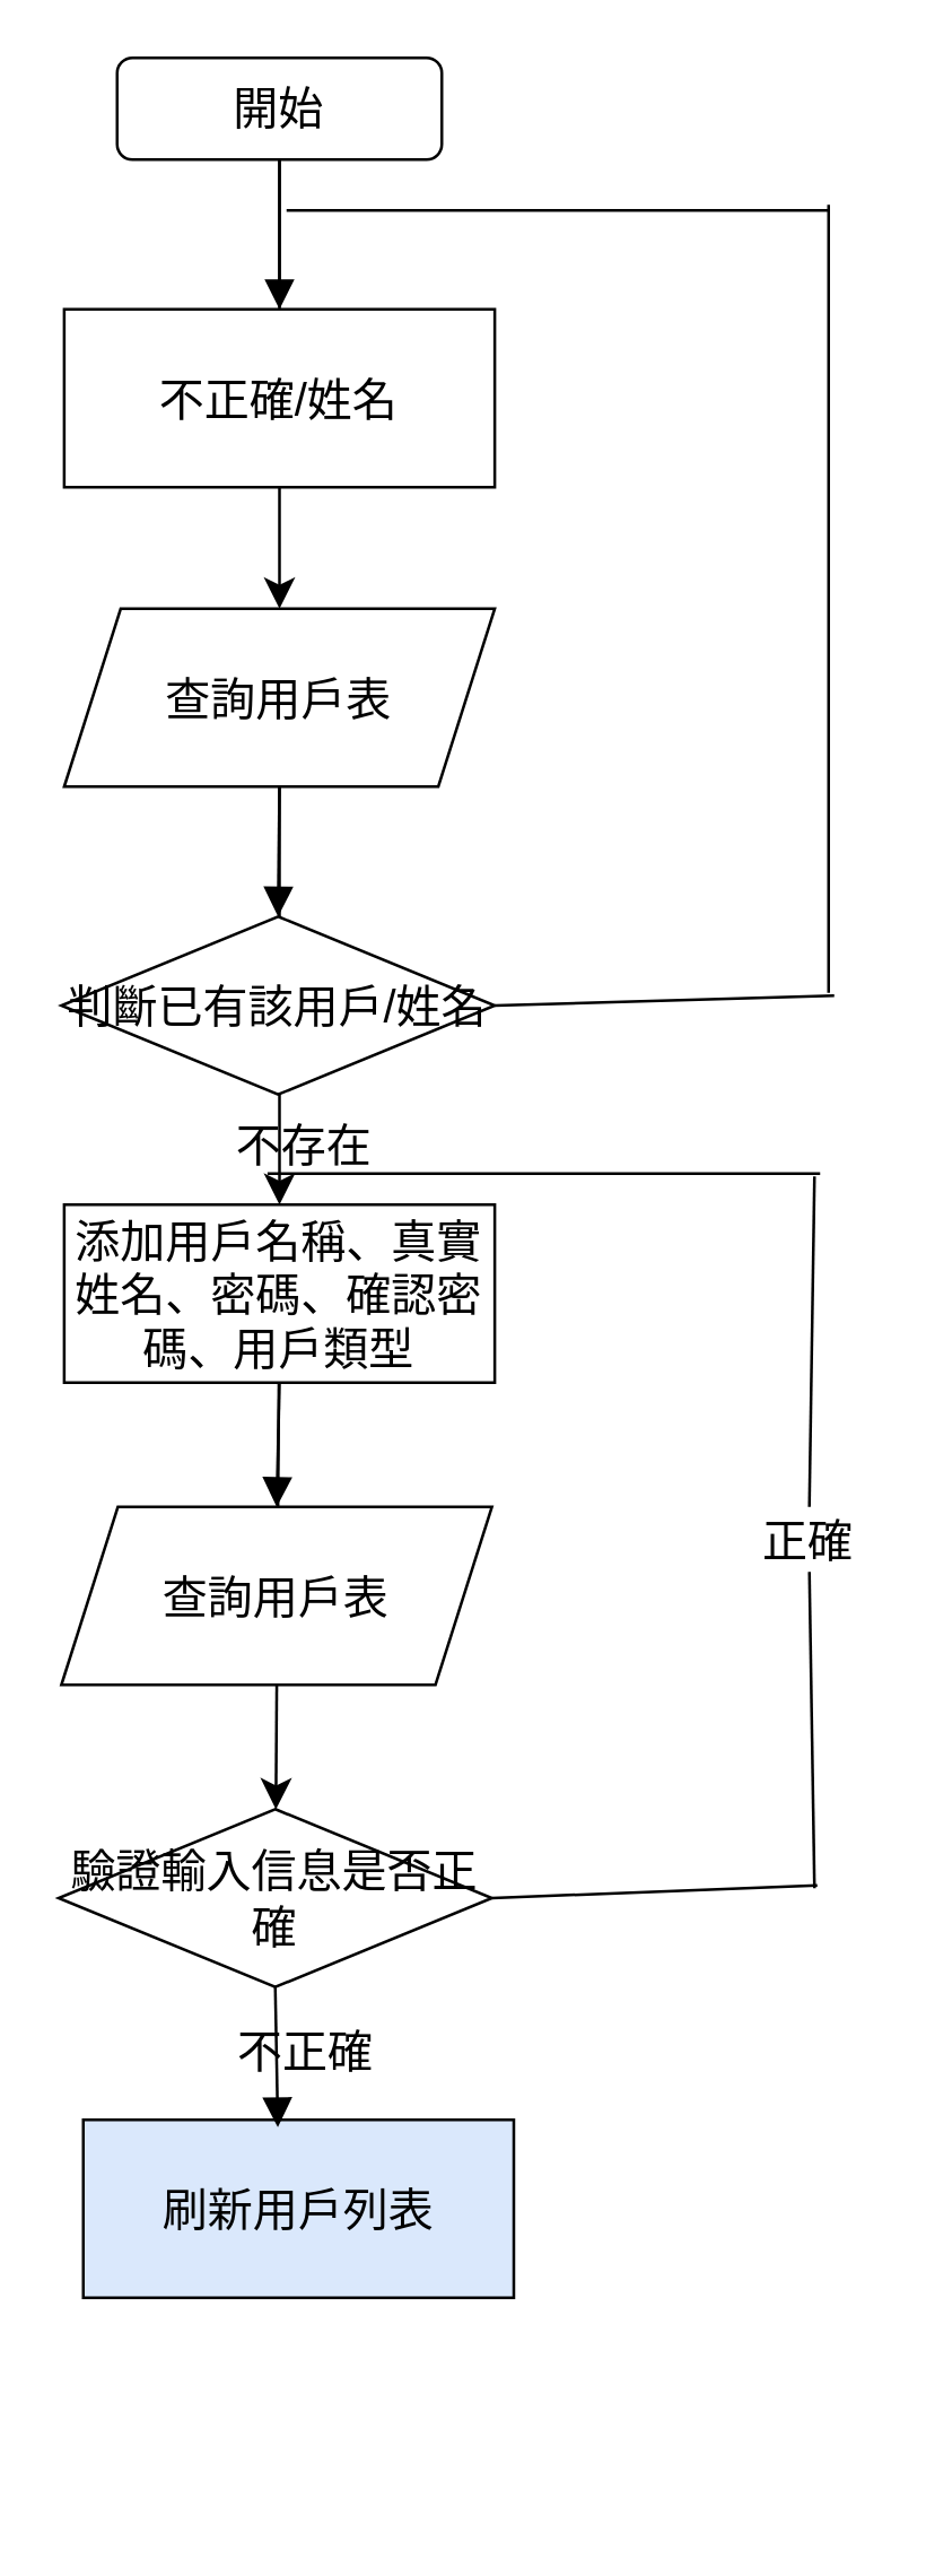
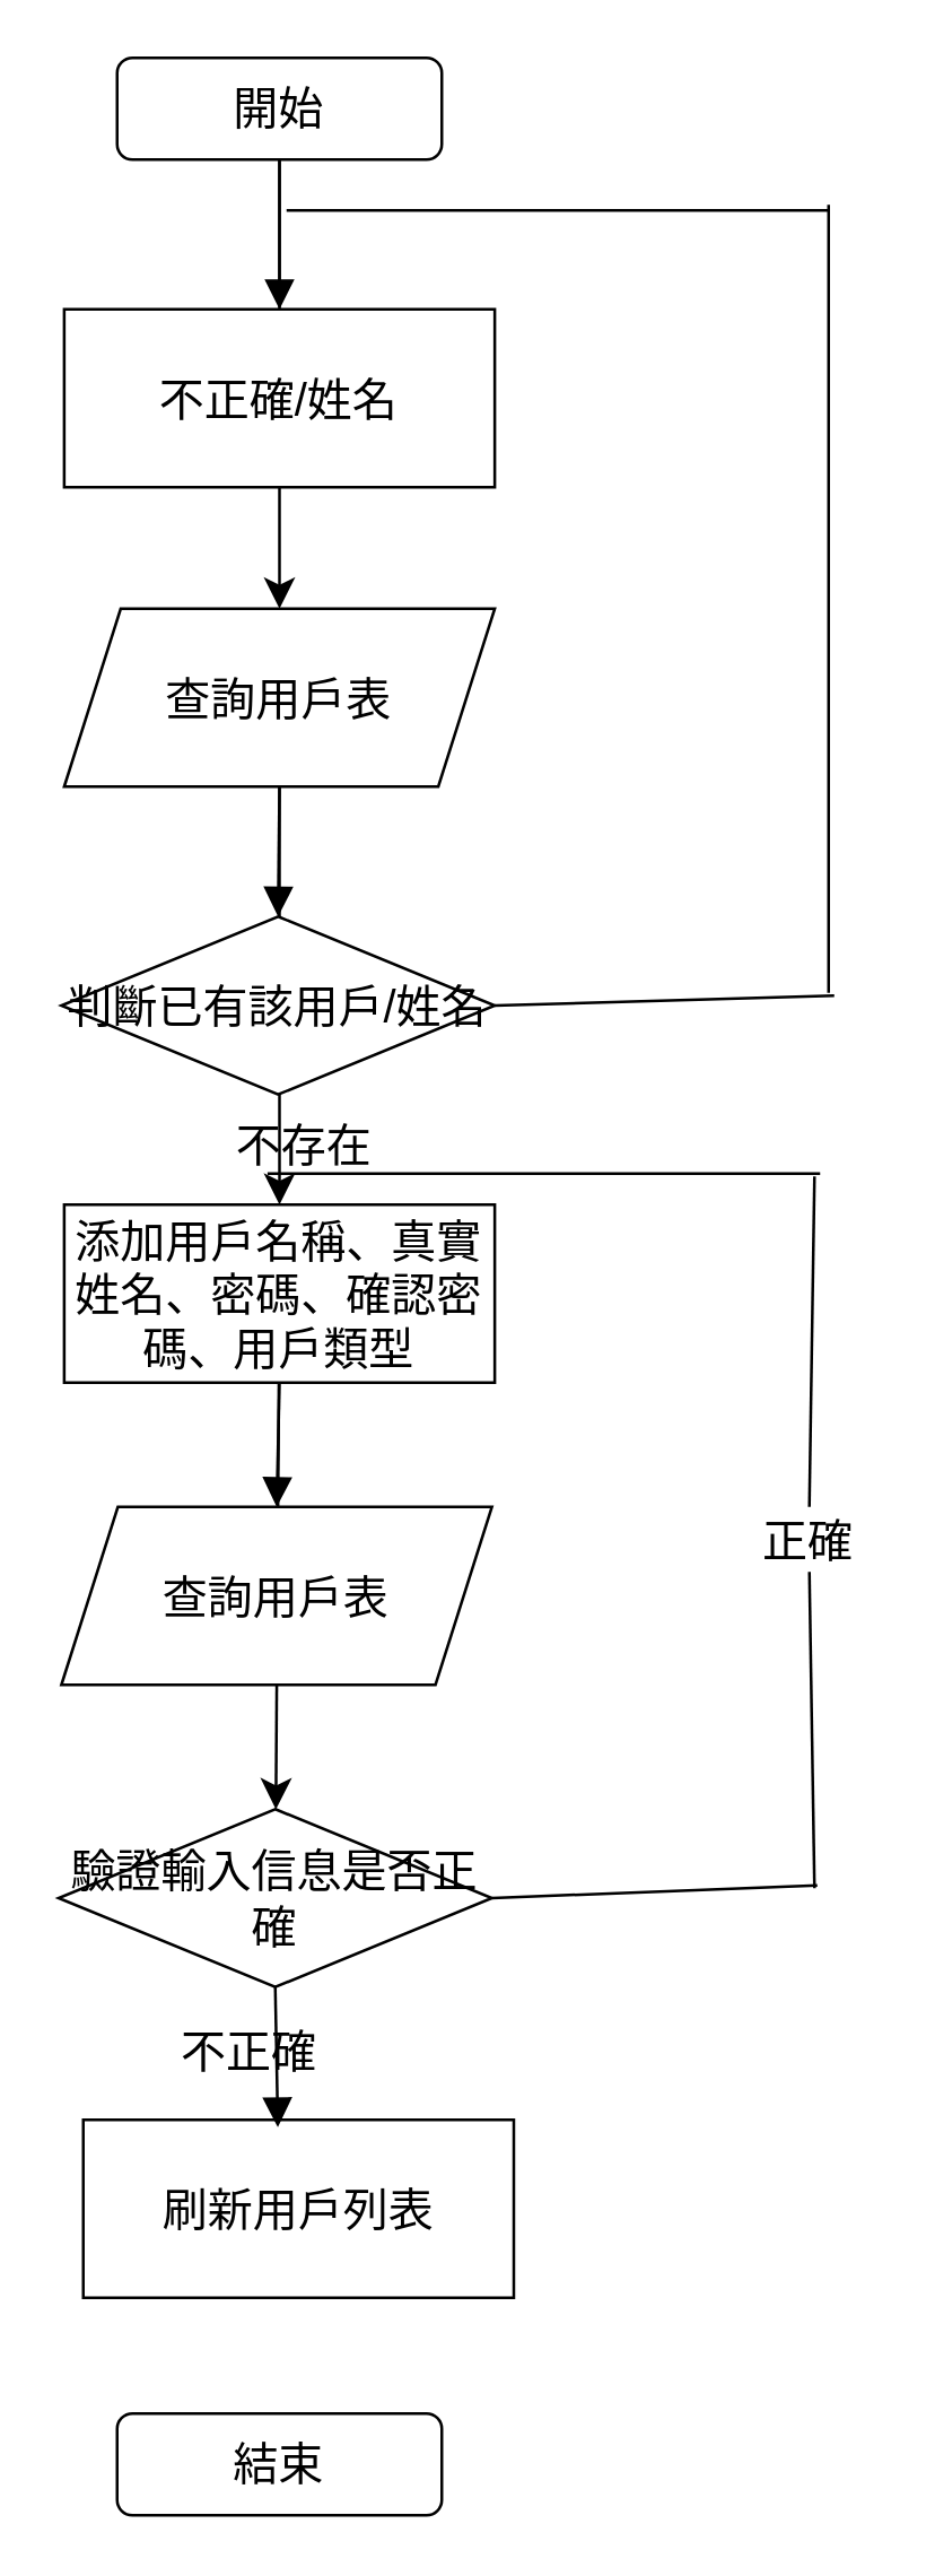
- <mxCell id="27" value="不正確" style="text;strokeColor=none;fillColor=none;html=1;align=center;verticalAlign=middle;whiteSpace=wrap;rounded=0;fontSize=16;" vertex="1" parent="1"><mxGeometry x="73.5" y="713" width="68" height="26" as="geometry" /></mxCell>
+ <mxCell id="27" value="不正確" style="text;strokeColor=none;fillColor=none;html=1;align=center;verticalAlign=middle;whiteSpace=wrap;rounded=0;fontSize=16;" vertex="1" parent="1"><mxGeometry x="53.5" y="713" width="68" height="26" as="geometry" /></mxCell>
- <mxCell id="12" value="刷新用戶列表" style="rounded=0;whiteSpace=wrap;html=1;fontSize=16;fillColor=#dae8fc;" vertex="1" parent="1"><mxGeometry x="29" y="750" width="152.5" height="63" as="geometry" /></mxCell>
+ <mxCell id="12" value="刷新用戶列表" style="rounded=0;whiteSpace=wrap;html=1;fontSize=16;" vertex="1" parent="1"><mxGeometry x="29" y="750" width="152.5" height="63" as="geometry" /></mxCell>
+ <mxCell id="13" value="結束" style="rounded=1;whiteSpace=wrap;html=1;fontSize=16;" vertex="1" parent="1"><mxGeometry x="41" y="854" width="115" height="36" as="geometry" /></mxCell>
